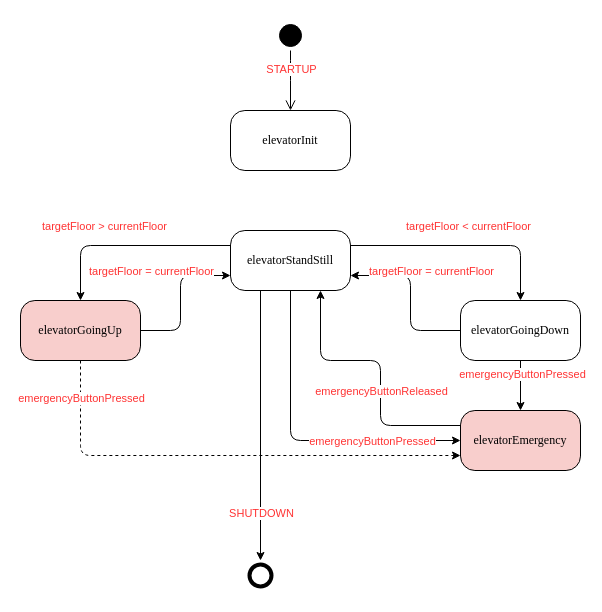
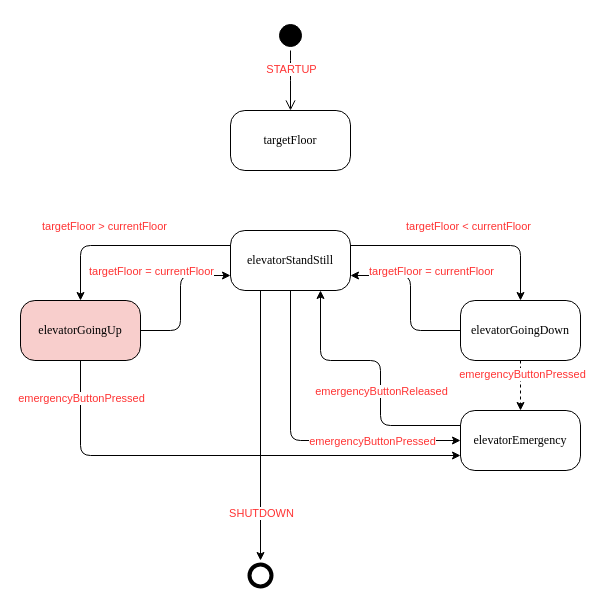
- <mxCell id="4" value="elevatorInit" style="rounded=1;whiteSpace=wrap;html=1;arcSize=24;shadow=0;comic=0;labelBackgroundColor=none;fontFamily=Verdana;fontSize=12;fontColor=#000000;align=center;fillColor=#FFFFFF;" parent="1" vertex="1"><mxGeometry x="230" y="110" width="120" height="60" as="geometry" /></mxCell>
+ <mxCell id="4" value="targetFloor" style="rounded=1;whiteSpace=wrap;html=1;arcSize=24;shadow=0;comic=0;labelBackgroundColor=none;fontFamily=Verdana;fontSize=12;fontColor=#000000;align=center;fillColor=#FFFFFF;" parent="1" vertex="1"><mxGeometry x="230" y="110" width="120" height="60" as="geometry" /></mxCell>
- <mxCell id="13" value="" style="endArrow=classic;html=1;strokeColor=#000000;exitX=0.5;exitY=1;exitDx=0;exitDy=0;entryX=0.5;entryY=0;entryDx=0;entryDy=0;" edge="1" parent="1" source="7" target="6"><mxGeometry width="50" height="50" relative="1" as="geometry"><mxPoint x="510" y="380" as="sourcePoint" /><mxPoint x="560" y="330" as="targetPoint" /></mxGeometry></mxCell>
+ <mxCell id="13" value="" style="endArrow=classic;html=1;strokeColor=#000000;exitX=0.5;exitY=1;exitDx=0;exitDy=0;entryX=0.5;entryY=0;entryDx=0;entryDy=0;dashed=1;" edge="1" parent="1" source="7" target="6"><mxGeometry width="50" height="50" relative="1" as="geometry"><mxPoint x="510" y="380" as="sourcePoint" /><mxPoint x="560" y="330" as="targetPoint" /></mxGeometry></mxCell>
- <mxCell id="6" value="elevatorEmergency" style="rounded=1;whiteSpace=wrap;html=1;arcSize=24;shadow=0;comic=0;labelBackgroundColor=none;fontFamily=Verdana;fontSize=12;fontColor=#000000;align=center;fillColor=#f8cecc;" parent="1" vertex="1"><mxGeometry x="460" y="410" width="120" height="60" as="geometry" /></mxCell>
+ <mxCell id="6" value="elevatorEmergency" style="rounded=1;whiteSpace=wrap;html=1;arcSize=24;shadow=0;comic=0;labelBackgroundColor=none;fontFamily=Verdana;fontSize=12;fontColor=#000000;align=center;fillColor=#FFFFFF;" parent="1" vertex="1"><mxGeometry x="460" y="410" width="120" height="60" as="geometry" /></mxCell>
- <mxCell id="15" value="" style="endArrow=classic;html=1;strokeColor=#000000;exitX=0.5;exitY=1;exitDx=0;exitDy=0;entryX=0;entryY=0.75;entryDx=0;entryDy=0;dashed=1;" edge="1" parent="1" source="3" target="6"><mxGeometry width="50" height="50" relative="1" as="geometry"><mxPoint x="100" y="360" as="sourcePoint" /><mxPoint x="460" y="440" as="targetPoint" /><Array as="points"><mxPoint x="80" y="455" /></Array></mxGeometry></mxCell>
+ <mxCell id="15" value="" style="endArrow=classic;html=1;strokeColor=#000000;exitX=0.5;exitY=1;exitDx=0;exitDy=0;entryX=0;entryY=0.75;entryDx=0;entryDy=0;" edge="1" parent="1" source="3" target="6"><mxGeometry width="50" height="50" relative="1" as="geometry"><mxPoint x="100" y="360" as="sourcePoint" /><mxPoint x="460" y="440" as="targetPoint" /><Array as="points"><mxPoint x="80" y="455" /></Array></mxGeometry></mxCell>
